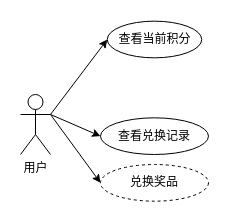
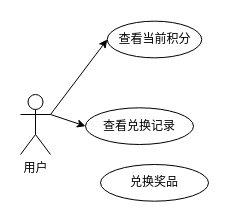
- <mxCell id="7" value="查看兑换记录" style="ellipse;whiteSpace=wrap;html=1;" vertex="1" parent="1"><mxGeometry x="100" y="117.33" width="108" height="36.67" as="geometry" /></mxCell>
+ <mxCell id="7" value="查看兑换记录" style="ellipse;whiteSpace=wrap;html=1;" vertex="1" parent="1"><mxGeometry x="85" y="107.33" width="108" height="36.67" as="geometry" /></mxCell>
- <mxCell id="4" style="edgeStyle=none;rounded=0;orthogonalLoop=1;jettySize=auto;html=1;exitX=1;exitY=0.333;exitDx=0;exitDy=0;exitPerimeter=0;entryX=0;entryY=0.5;entryDx=0;entryDy=0;" edge="1" parent="1" source="5" target="8"><mxGeometry relative="1" as="geometry" /></mxCell>
- <mxCell id="8" value="兑换奖品" style="ellipse;whiteSpace=wrap;html=1;dashed=1;" vertex="1" parent="1"><mxGeometry x="100" y="164" width="108" height="36.67" as="geometry" /></mxCell>
+ <mxCell id="8" value="兑换奖品" style="ellipse;whiteSpace=wrap;html=1;" vertex="1" parent="1"><mxGeometry x="100" y="164" width="108" height="36.67" as="geometry" /></mxCell>
